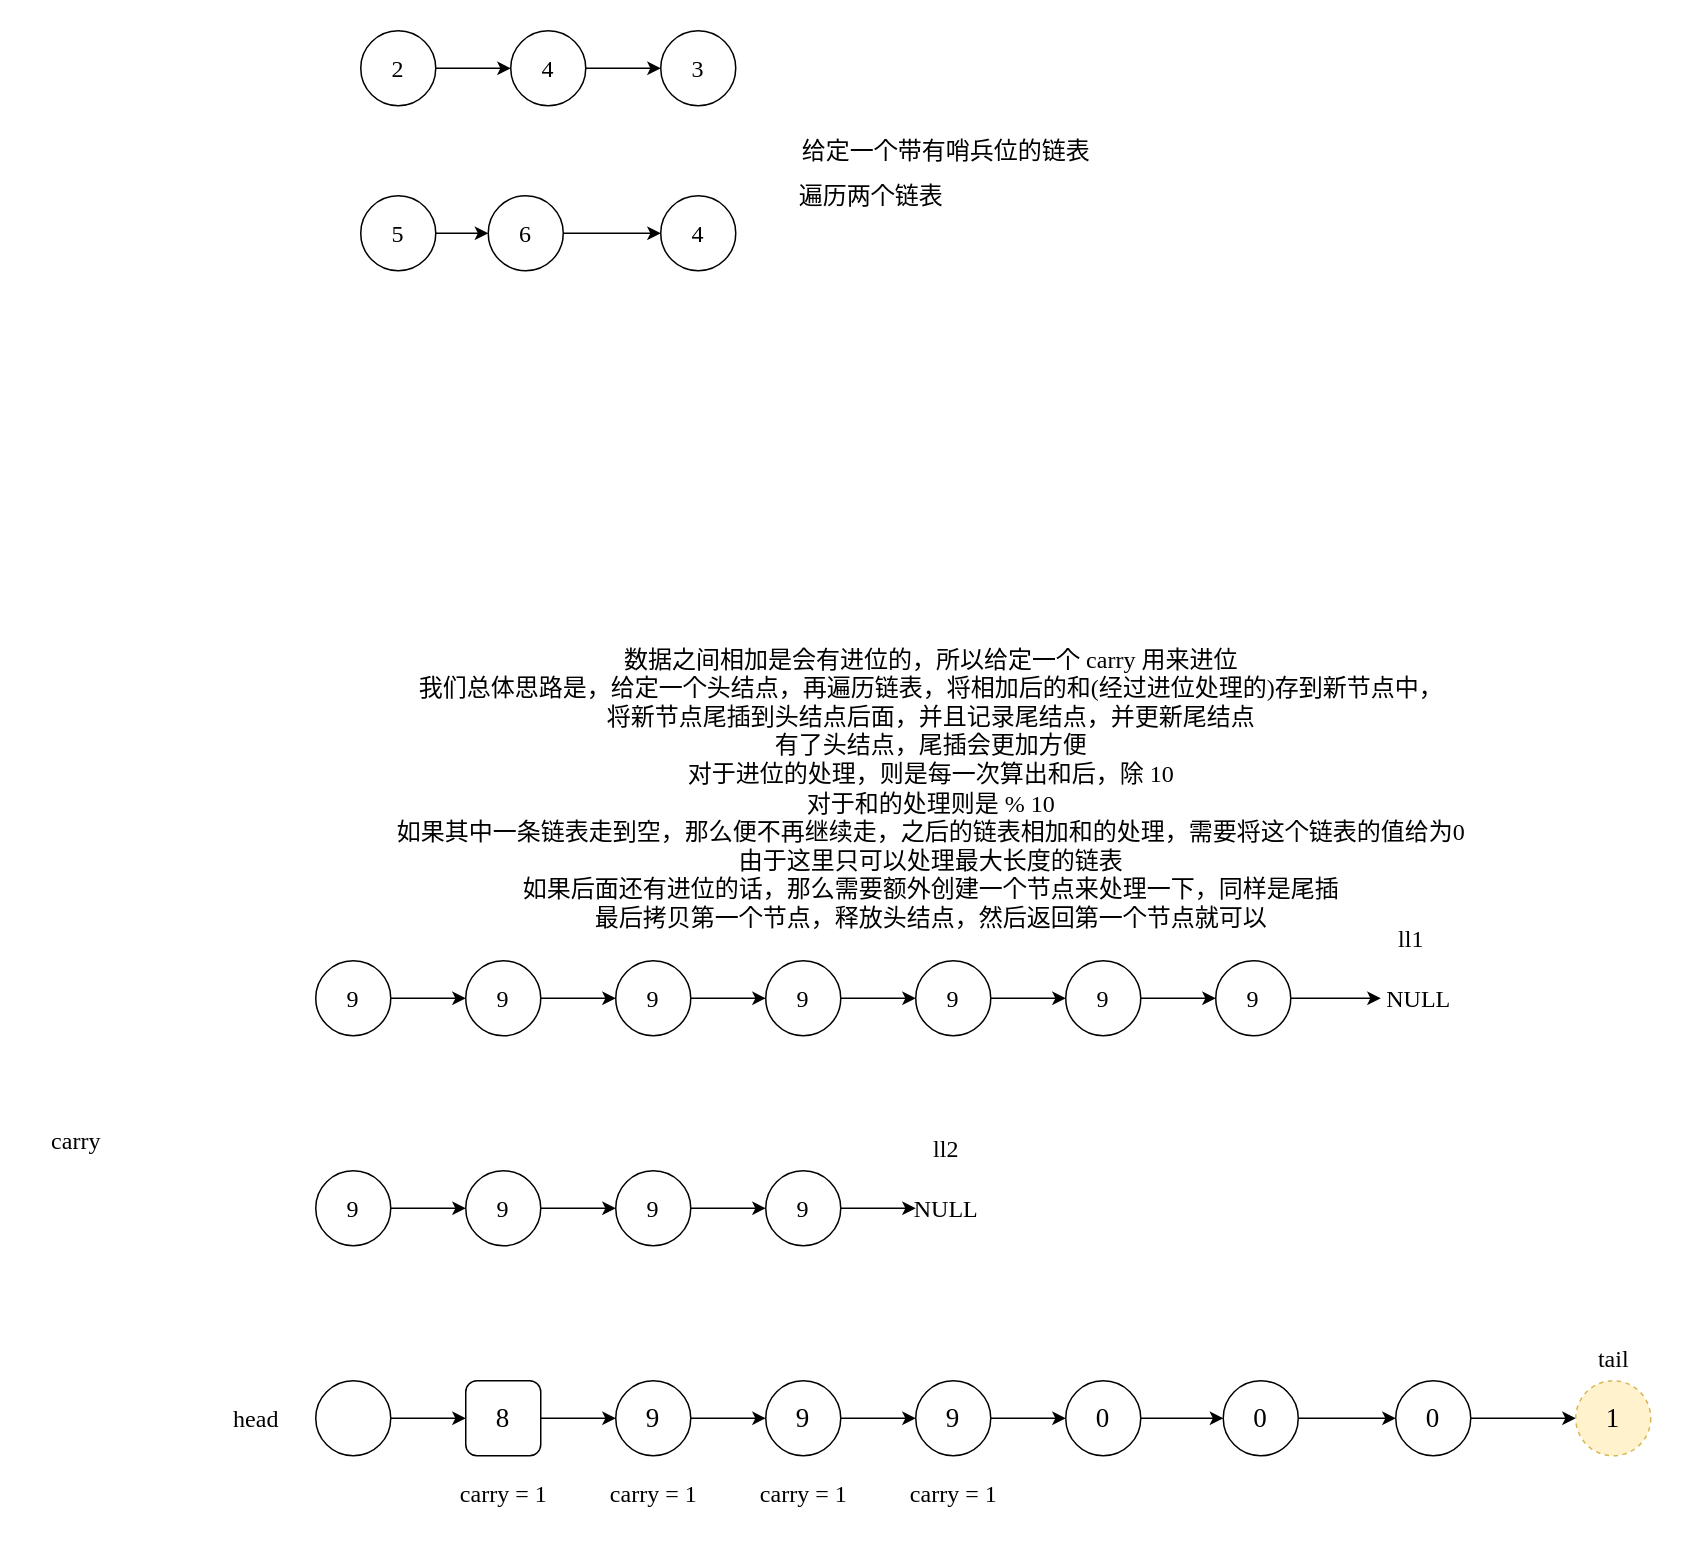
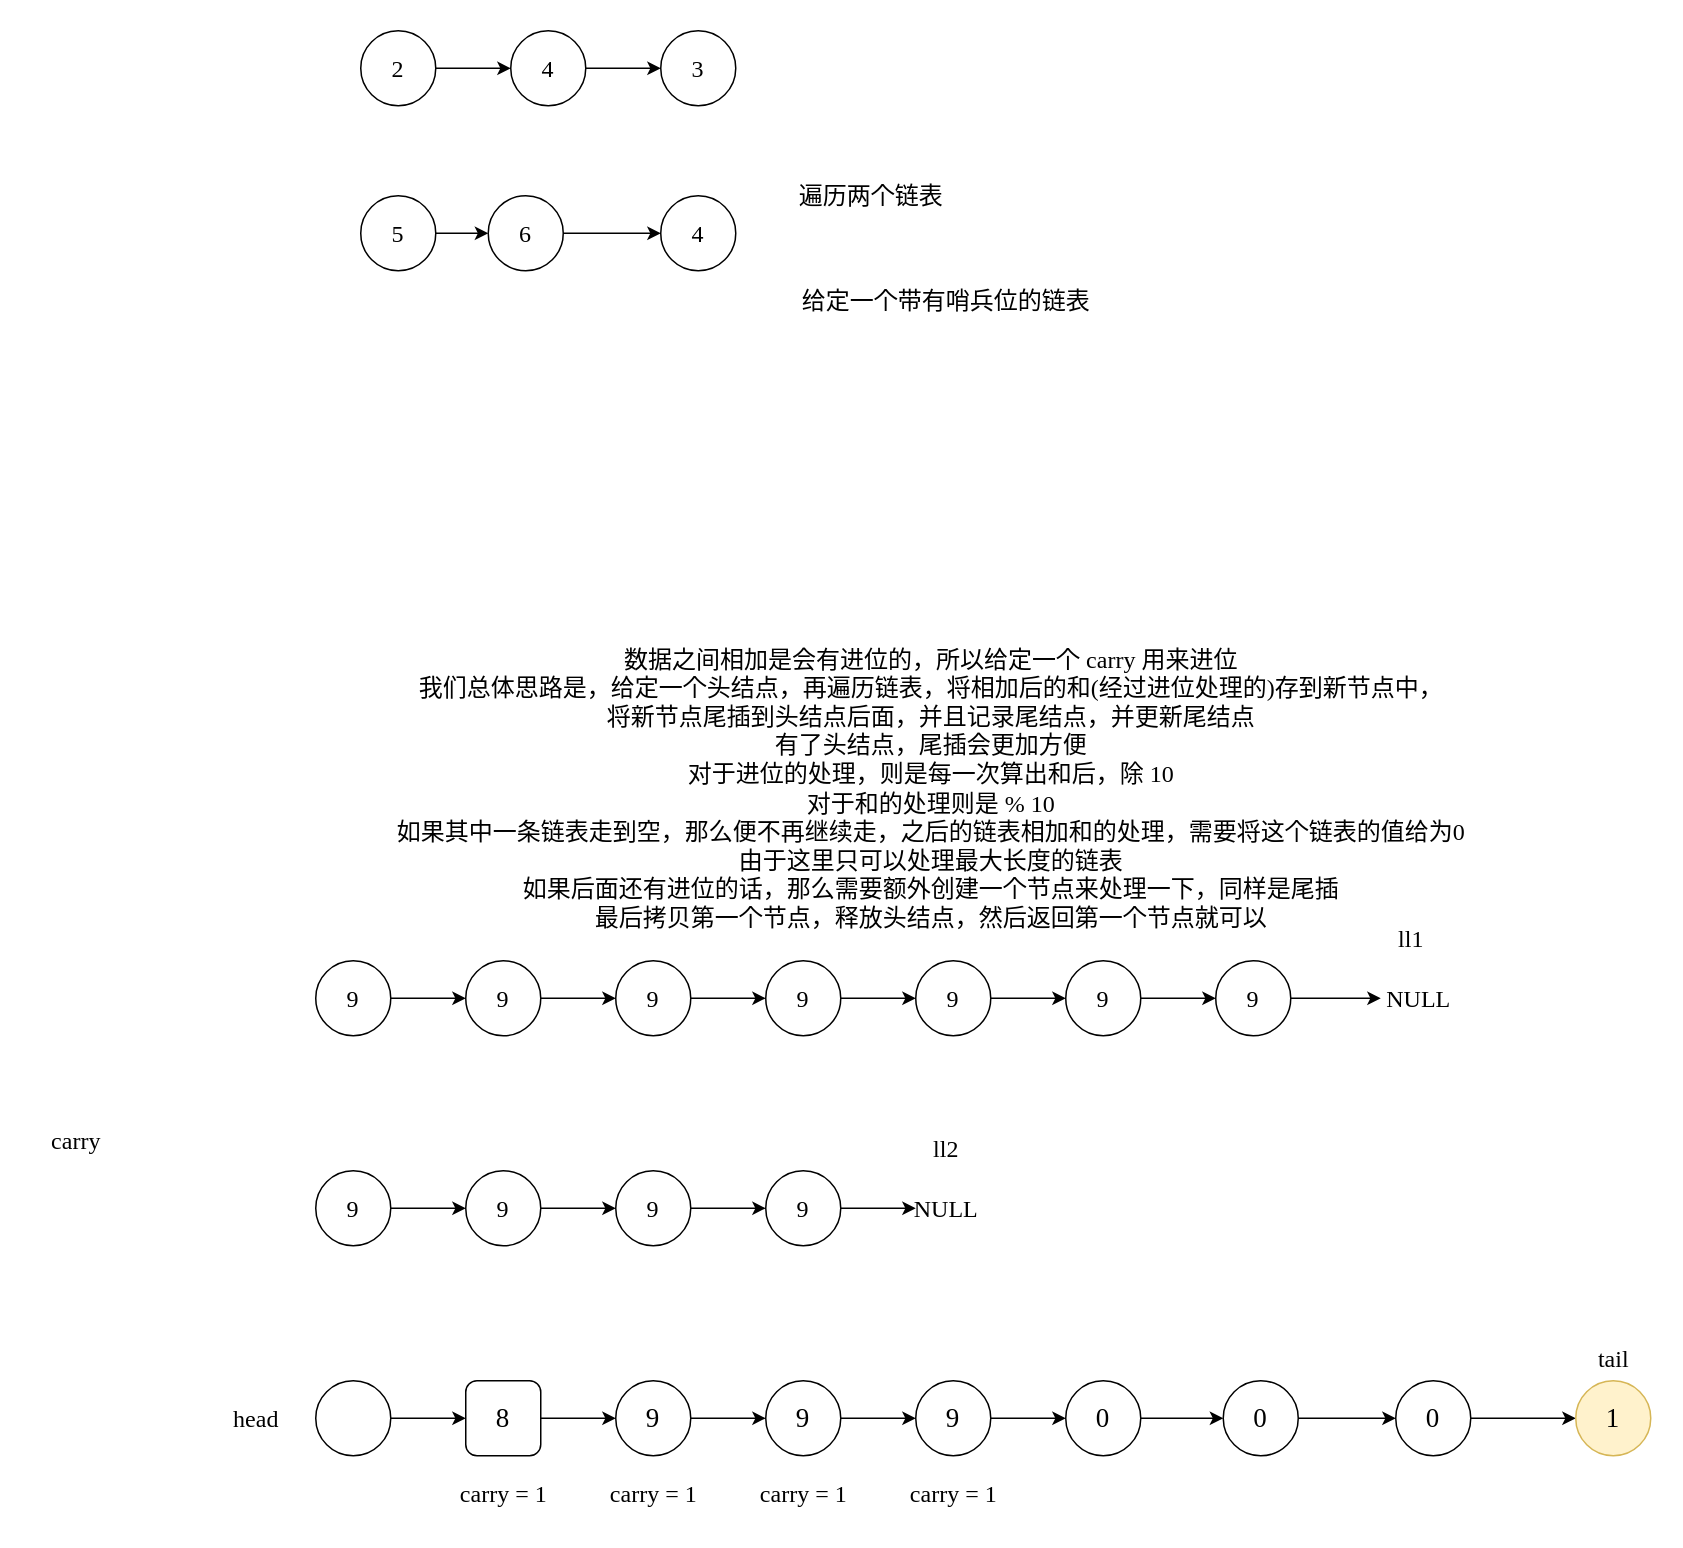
- <mxCell id="12" value="给定一个带有哨兵位的链表" style="text;html=1;align=center;verticalAlign=middle;resizable=0;points=[];autosize=1;strokeColor=none;fillColor=none;fontSize=16;fontFamily=Comic Sans MS;" vertex="1" parent="1"><mxGeometry x="520" y="85" width="220" height="30" as="geometry" /></mxCell>
+ <mxCell id="12" value="给定一个带有哨兵位的链表" style="text;html=1;align=center;verticalAlign=middle;resizable=0;points=[];autosize=1;strokeColor=none;fillColor=none;fontSize=16;fontFamily=Comic Sans MS;" vertex="1" parent="1"><mxGeometry x="520" y="185" width="220" height="30" as="geometry" /></mxCell>
- <mxCell id="60" value="1" style="ellipse;whiteSpace=wrap;html=1;aspect=fixed;fontSize=18;fontFamily=Comic Sans MS;fillColor=#fff2cc;strokeColor=#d6b656;dashed=1;" vertex="1" parent="1"><mxGeometry x="1050" y="920" width="50" height="50" as="geometry" /></mxCell>
+ <mxCell id="60" value="1" style="ellipse;whiteSpace=wrap;html=1;aspect=fixed;fontSize=18;fontFamily=Comic Sans MS;fillColor=#fff2cc;strokeColor=#d6b656;" vertex="1" parent="1"><mxGeometry x="1050" y="920" width="50" height="50" as="geometry" /></mxCell>
